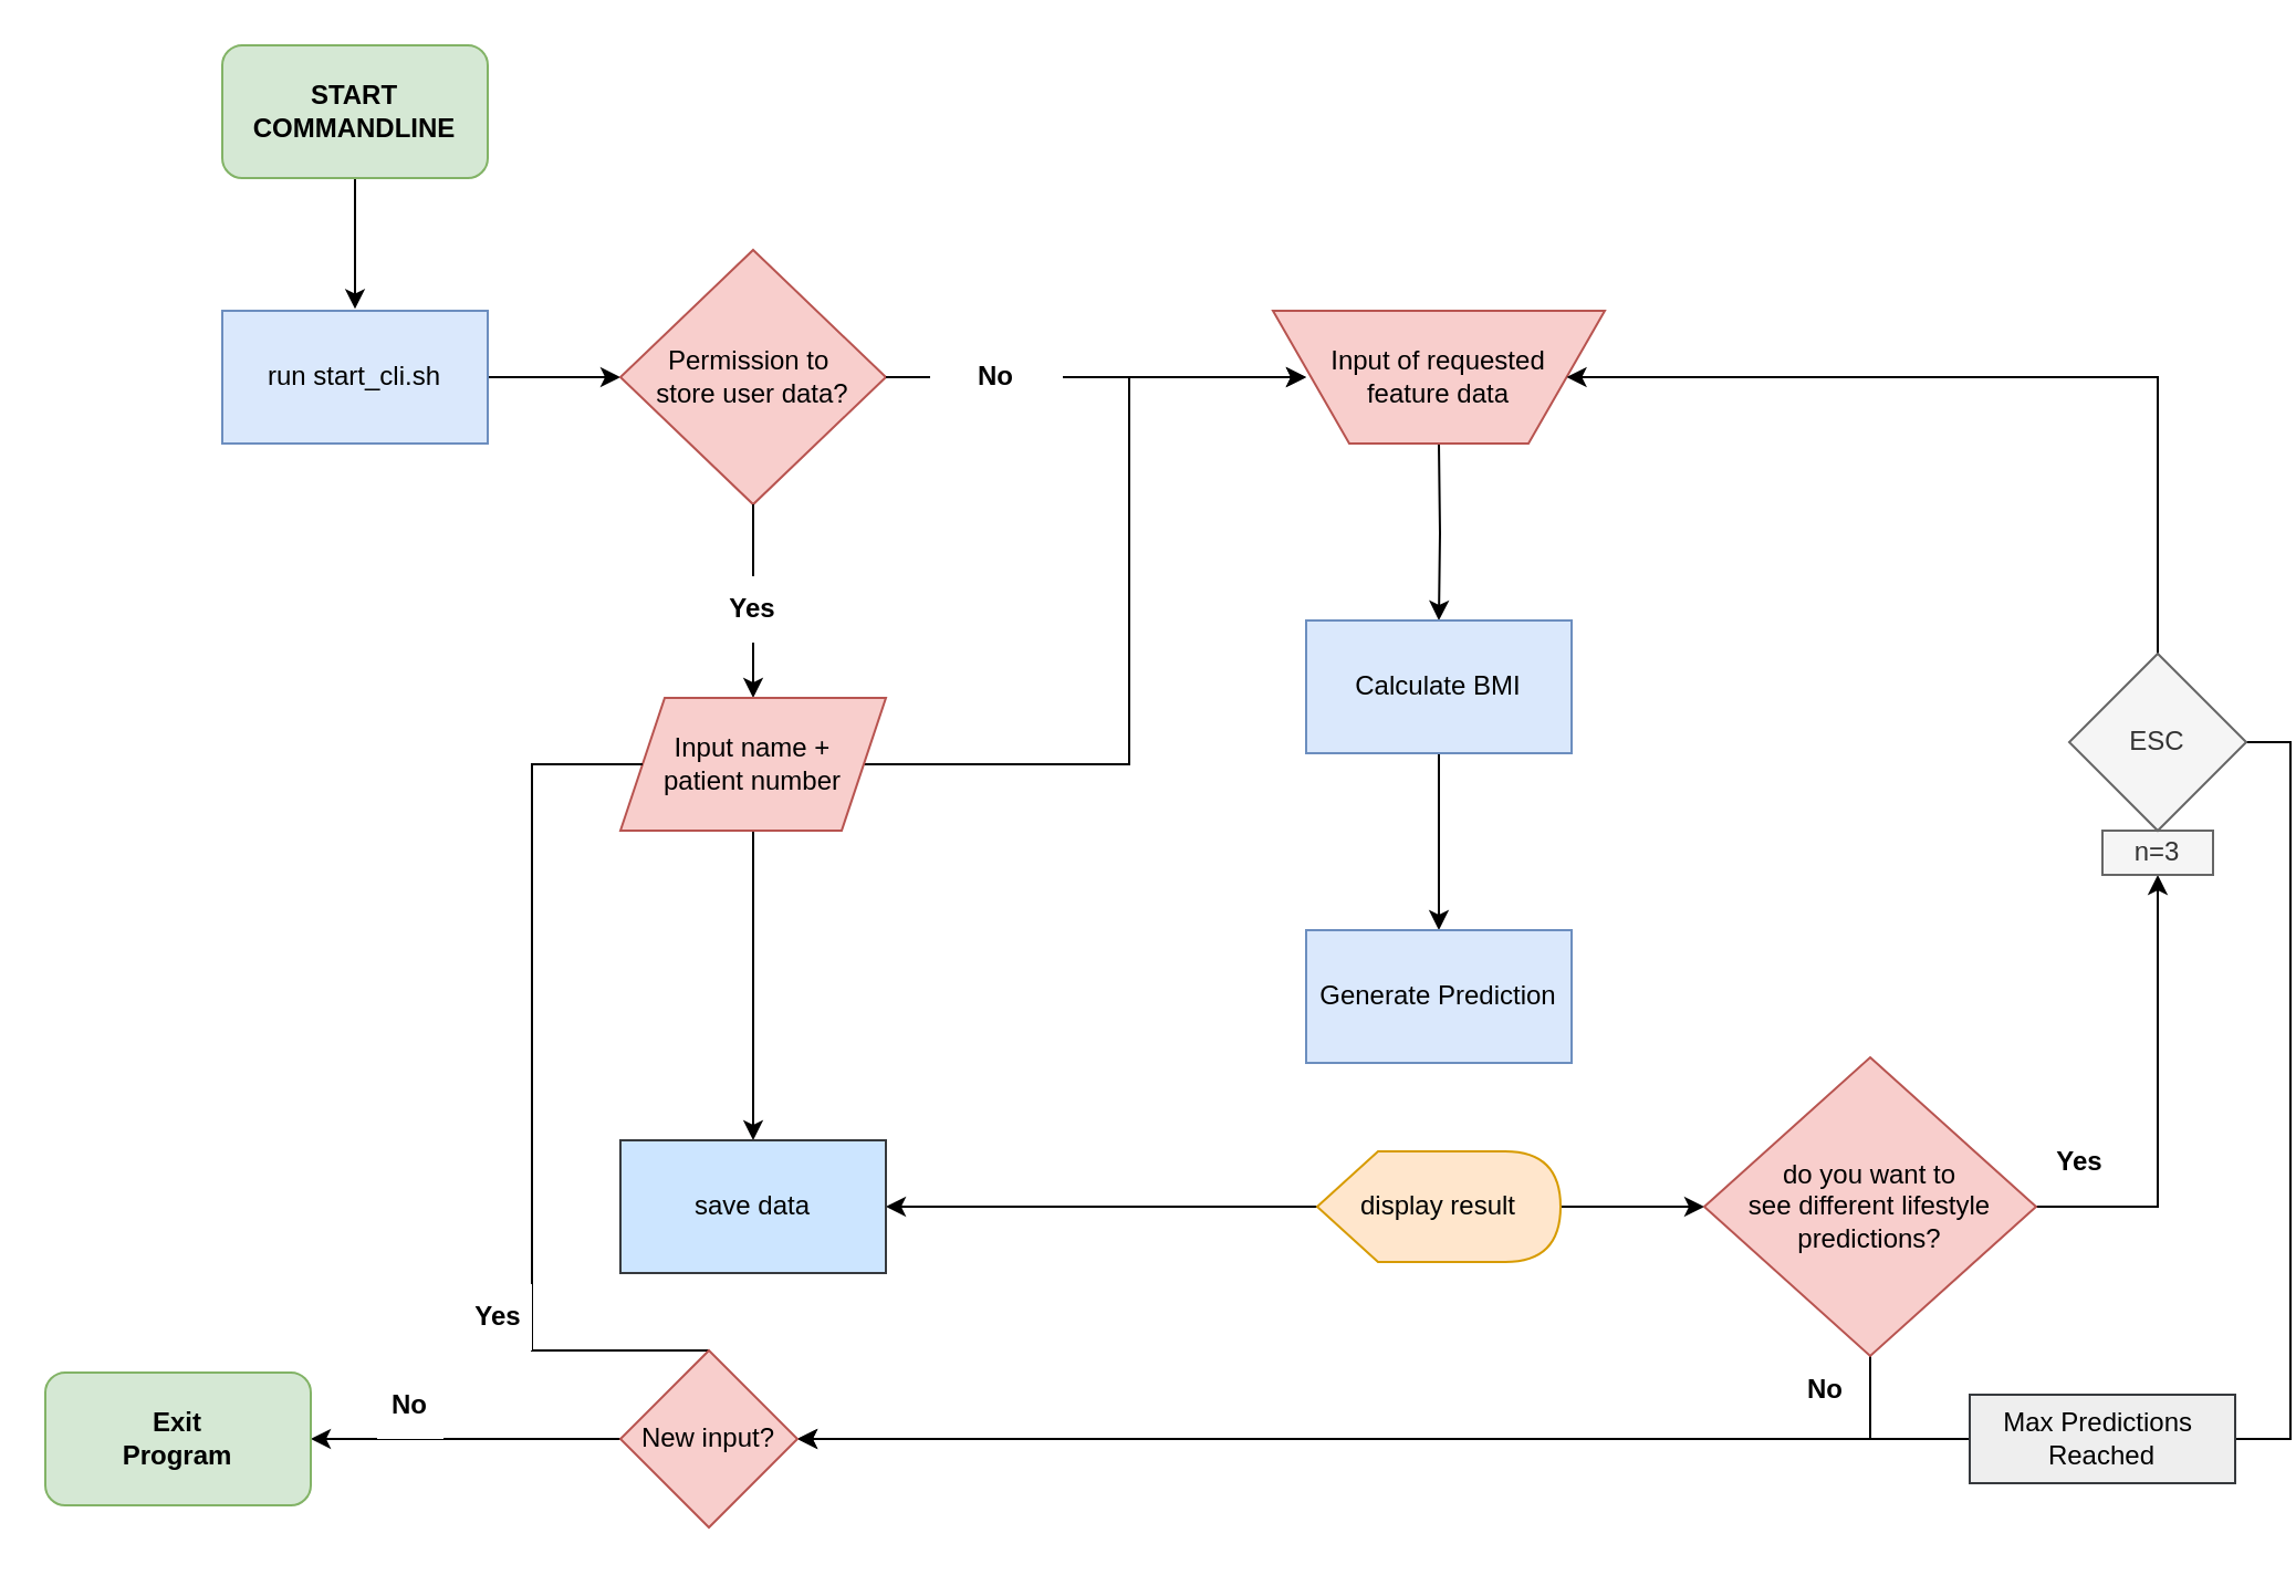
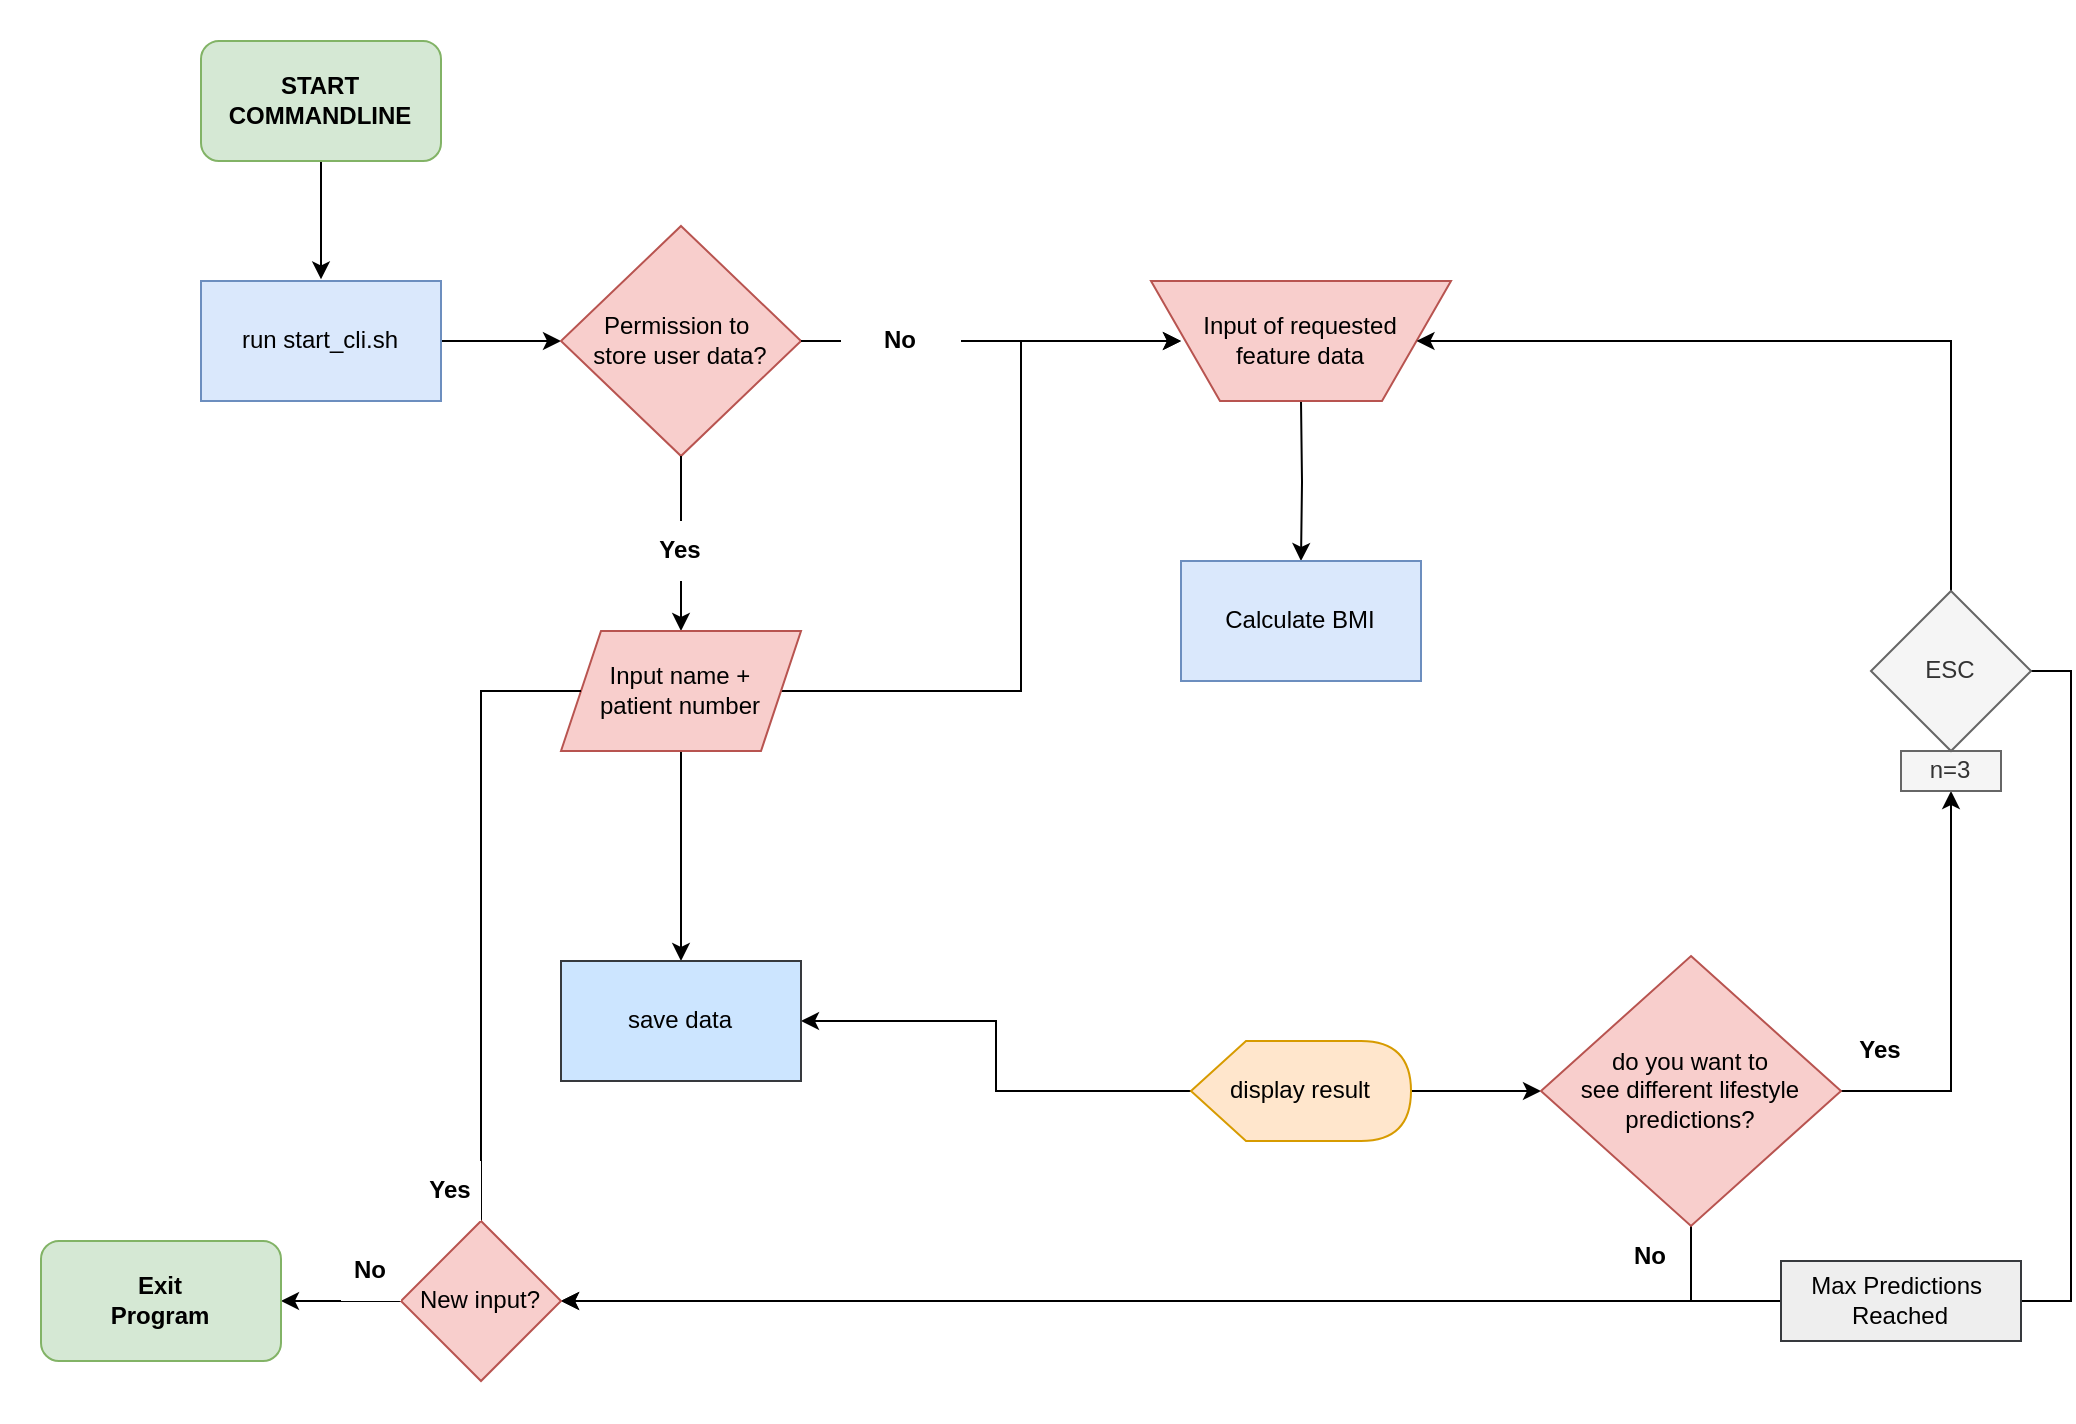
- <mxCell id="18" value="" style="edgeStyle=orthogonalEdgeStyle;rounded=0;orthogonalLoop=1;jettySize=auto;html=1;fontColor=#000000;" edge="1" parent="1" source="19" target="20"><mxGeometry relative="1" as="geometry" /></mxCell>
- <mxCell id="20" value="Generate Prediction" style="whiteSpace=wrap;html=1;fillColor=#dae8fc;strokeColor=#6c8ebf;rounded=0;" vertex="1" parent="1"><mxGeometry x="590" y="420" width="120" height="60" as="geometry" /></mxCell>
- <mxCell id="34" value="save data" style="whiteSpace=wrap;html=1;fillColor=#cce5ff;strokeColor=#36393d;rounded=0;" vertex="1" parent="1"><mxGeometry x="280" y="515" width="120" height="60" as="geometry" /></mxCell>
+ <mxCell id="34" value="save data" style="whiteSpace=wrap;html=1;fillColor=#cce5ff;strokeColor=#36393d;rounded=0;" vertex="1" parent="1"><mxGeometry x="280" y="480" width="120" height="60" as="geometry" /></mxCell>
- <mxCell id="37" value="New input?" style="rhombus;whiteSpace=wrap;html=1;rounded=0;fillColor=#f8cecc;strokeColor=#b85450;" vertex="1" parent="1"><mxGeometry x="280" y="610" width="80" height="80" as="geometry" /></mxCell>
+ <mxCell id="37" value="New input?" style="rhombus;whiteSpace=wrap;html=1;rounded=0;fillColor=#f8cecc;strokeColor=#b85450;" vertex="1" parent="1"><mxGeometry x="200" y="610" width="80" height="80" as="geometry" /></mxCell>
